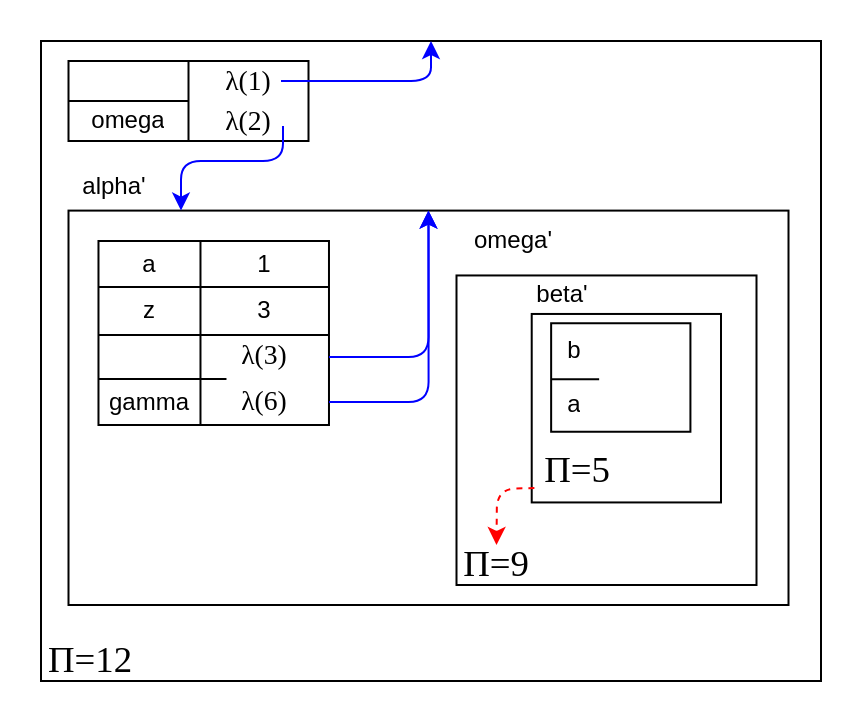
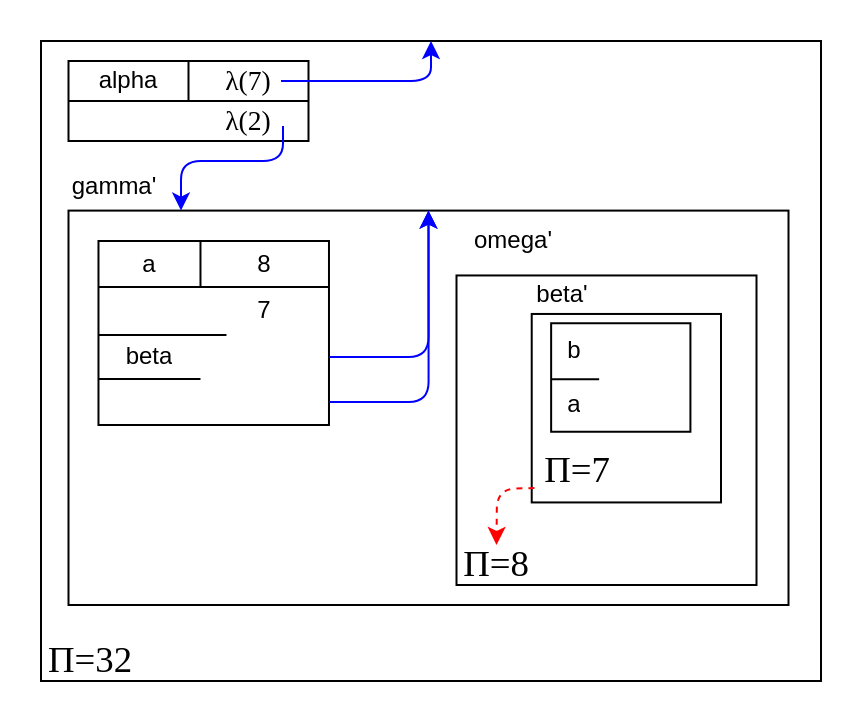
+ <mxCell id="38" value="alpha" style="shape=partialRectangle;html=1;whiteSpace=wrap;connectable=0;overflow=hidden;fillColor=none;top=0;left=0;bottom=0;right=0;" vertex="1" parent="37"><mxGeometry width="60" height="20" as="geometry" /></mxCell>
- <mxCell id="39" value="&lt;span style=&quot;font-family: &amp;#34;katex_math&amp;#34; , &amp;#34;times new roman&amp;#34; , &amp;#34;times&amp;#34; , serif ; font-size: 13.8px&quot;&gt;λ(1)&lt;/span&gt;" style="shape=partialRectangle;html=1;whiteSpace=wrap;connectable=0;overflow=hidden;fillColor=none;top=0;left=0;bottom=0;right=0;" vertex="1" parent="37"><mxGeometry x="60" width="60" height="20" as="geometry" /></mxCell>
+ <mxCell id="39" value="&lt;span style=&quot;font-family: &amp;#34;katex_math&amp;#34; , &amp;#34;times new roman&amp;#34; , &amp;#34;times&amp;#34; , serif ; font-size: 13.8px&quot;&gt;λ(7)&lt;/span&gt;" style="shape=partialRectangle;html=1;whiteSpace=wrap;connectable=0;overflow=hidden;fillColor=none;top=0;left=0;bottom=0;right=0;" vertex="1" parent="37"><mxGeometry x="60" width="60" height="20" as="geometry" /></mxCell>
- <mxCell id="41" value="omega" style="shape=partialRectangle;html=1;whiteSpace=wrap;connectable=0;overflow=hidden;fillColor=none;top=0;left=0;bottom=0;right=0;" vertex="1" parent="40"><mxGeometry width="60" height="20" as="geometry" /></mxCell>
- <mxCell id="5" value="alpha'" style="text;html=1;strokeColor=none;fillColor=none;align=center;verticalAlign=middle;whiteSpace=wrap;rounded=0;" vertex="1" parent="3"><mxGeometry x="0.229" width="45.655" height="21.714" as="geometry" /></mxCell>
+ <mxCell id="5" value="gamma'" style="text;html=1;strokeColor=none;fillColor=none;align=center;verticalAlign=middle;whiteSpace=wrap;rounded=0;" vertex="1" parent="3"><mxGeometry x="0.229" width="45.655" height="21.714" as="geometry" /></mxCell>
- <mxCell id="9" value="1" style="shape=partialRectangle;html=1;whiteSpace=wrap;connectable=0;overflow=hidden;fillColor=none;top=0;left=0;bottom=0;right=0;" vertex="1" parent="7"><mxGeometry x="51" width="64" height="23" as="geometry" /></mxCell>
+ <mxCell id="9" value="8" style="shape=partialRectangle;html=1;whiteSpace=wrap;connectable=0;overflow=hidden;fillColor=none;top=0;left=0;bottom=0;right=0;" vertex="1" parent="7"><mxGeometry x="51" width="64" height="23" as="geometry" /></mxCell>
- <mxCell id="11" value="&lt;span&gt;z&lt;/span&gt;" style="shape=partialRectangle;html=1;whiteSpace=wrap;connectable=0;overflow=hidden;fillColor=none;top=0;left=0;bottom=0;right=0;" vertex="1" parent="10"><mxGeometry width="51" height="24" as="geometry" /></mxCell>
- <mxCell id="12" value="&lt;span&gt;3&lt;/span&gt;" style="shape=partialRectangle;html=1;whiteSpace=wrap;connectable=0;overflow=hidden;fillColor=none;top=0;left=0;bottom=0;right=0;" vertex="1" parent="10"><mxGeometry x="51" width="64" height="24" as="geometry" /></mxCell>
+ <mxCell id="12" value="&lt;span&gt;7&lt;/span&gt;" style="shape=partialRectangle;html=1;whiteSpace=wrap;connectable=0;overflow=hidden;fillColor=none;top=0;left=0;bottom=0;right=0;" vertex="1" parent="10"><mxGeometry x="51" width="64" height="24" as="geometry" /></mxCell>
+ <mxCell id="14" value="&lt;span&gt;beta&lt;/span&gt;" style="shape=partialRectangle;html=1;whiteSpace=wrap;connectable=0;overflow=hidden;fillColor=none;top=0;left=0;bottom=0;right=0;" vertex="1" parent="13"><mxGeometry width="51" height="22" as="geometry" /></mxCell>
- <mxCell id="15" value="&lt;span style=&quot;font-family: &amp;#34;katex_math&amp;#34; , &amp;#34;times new roman&amp;#34; , &amp;#34;times&amp;#34; , serif ; font-size: 13.8px&quot;&gt;λ(3)&lt;/span&gt;" style="shape=partialRectangle;html=1;whiteSpace=wrap;connectable=0;overflow=hidden;fillColor=none;top=0;left=0;bottom=0;right=0;" vertex="1" parent="13"><mxGeometry x="51" width="64" height="22" as="geometry" /></mxCell>
- <mxCell id="17" value="gamma" style="shape=partialRectangle;html=1;whiteSpace=wrap;connectable=0;overflow=hidden;fillColor=none;top=0;left=0;bottom=0;right=0;" vertex="1" parent="16"><mxGeometry width="51" height="23" as="geometry" /></mxCell>
- <mxCell id="18" value="&lt;span style=&quot;font-family: &amp;#34;katex_math&amp;#34; , &amp;#34;times new roman&amp;#34; , &amp;#34;times&amp;#34; , serif ; font-size: 13.8px&quot;&gt;λ(6)&lt;/span&gt;" style="shape=partialRectangle;html=1;whiteSpace=wrap;connectable=0;overflow=hidden;fillColor=none;top=0;left=0;bottom=0;right=0;" vertex="1" parent="16"><mxGeometry x="51" width="64" height="23" as="geometry" /></mxCell>
- <mxCell id="32" value="&lt;span style=&quot;font-family: &amp;#34;katex_main&amp;#34; , &amp;#34;times new roman&amp;#34; , &amp;#34;times&amp;#34; , serif ; font-size: 18.4px&quot;&gt;Π=5&lt;/span&gt;" style="text;html=1;strokeColor=none;fillColor=none;align=center;verticalAlign=middle;whiteSpace=wrap;rounded=0;" vertex="1" parent="24"><mxGeometry x="6.697" y="88.188" width="42.857" height="32.813" as="geometry" /></mxCell>
+ <mxCell id="32" value="&lt;span style=&quot;font-family: &amp;#34;katex_main&amp;#34; , &amp;#34;times new roman&amp;#34; , &amp;#34;times&amp;#34; , serif ; font-size: 18.4px&quot;&gt;Π=7&lt;/span&gt;" style="text;html=1;strokeColor=none;fillColor=none;align=center;verticalAlign=middle;whiteSpace=wrap;rounded=0;" vertex="1" parent="24"><mxGeometry x="6.697" y="88.188" width="42.857" height="32.813" as="geometry" /></mxCell>
- <mxCell id="33" value="&lt;span style=&quot;font-family: &amp;#34;katex_main&amp;#34; , &amp;#34;times new roman&amp;#34; , &amp;#34;times&amp;#34; , serif ; font-size: 18.4px&quot;&gt;Π=9&lt;/span&gt;" style="text;html=1;strokeColor=none;fillColor=none;align=center;verticalAlign=middle;whiteSpace=wrap;rounded=0;" vertex="1" parent="3"><mxGeometry x="194" y="190" width="40" height="20" as="geometry" /></mxCell>
+ <mxCell id="33" value="&lt;span style=&quot;font-family: &amp;#34;katex_main&amp;#34; , &amp;#34;times new roman&amp;#34; , &amp;#34;times&amp;#34; , serif ; font-size: 18.4px&quot;&gt;Π=8&lt;/span&gt;" style="text;html=1;strokeColor=none;fillColor=none;align=center;verticalAlign=middle;whiteSpace=wrap;rounded=0;" vertex="1" parent="3"><mxGeometry x="194" y="190" width="40" height="20" as="geometry" /></mxCell>
- <mxCell id="35" value="&lt;span style=&quot;font-family: &amp;#34;katex_main&amp;#34; , &amp;#34;times new roman&amp;#34; , &amp;#34;times&amp;#34; , serif ; font-size: 18.4px&quot;&gt;Π=12&lt;/span&gt;" style="text;html=1;strokeColor=none;fillColor=none;align=center;verticalAlign=middle;whiteSpace=wrap;rounded=0;" vertex="1" parent="1"><mxGeometry x="25" y="320" width="40" height="20" as="geometry" /></mxCell>
+ <mxCell id="35" value="&lt;span style=&quot;font-family: &amp;#34;katex_main&amp;#34; , &amp;#34;times new roman&amp;#34; , &amp;#34;times&amp;#34; , serif ; font-size: 18.4px&quot;&gt;Π=32&lt;/span&gt;" style="text;html=1;strokeColor=none;fillColor=none;align=center;verticalAlign=middle;whiteSpace=wrap;rounded=0;" vertex="1" parent="1"><mxGeometry x="25" y="320" width="40" height="20" as="geometry" /></mxCell>
